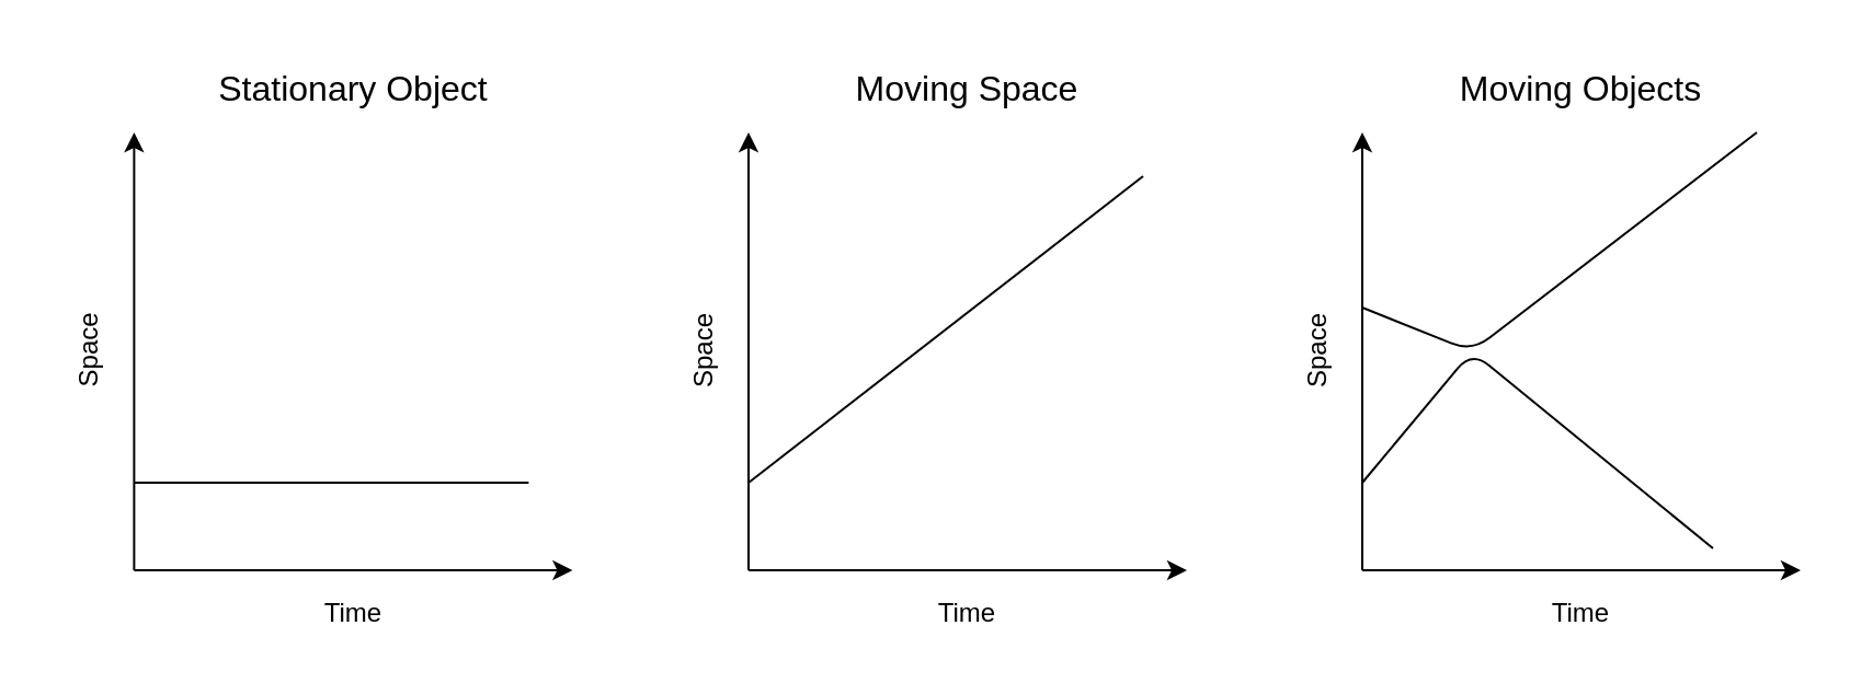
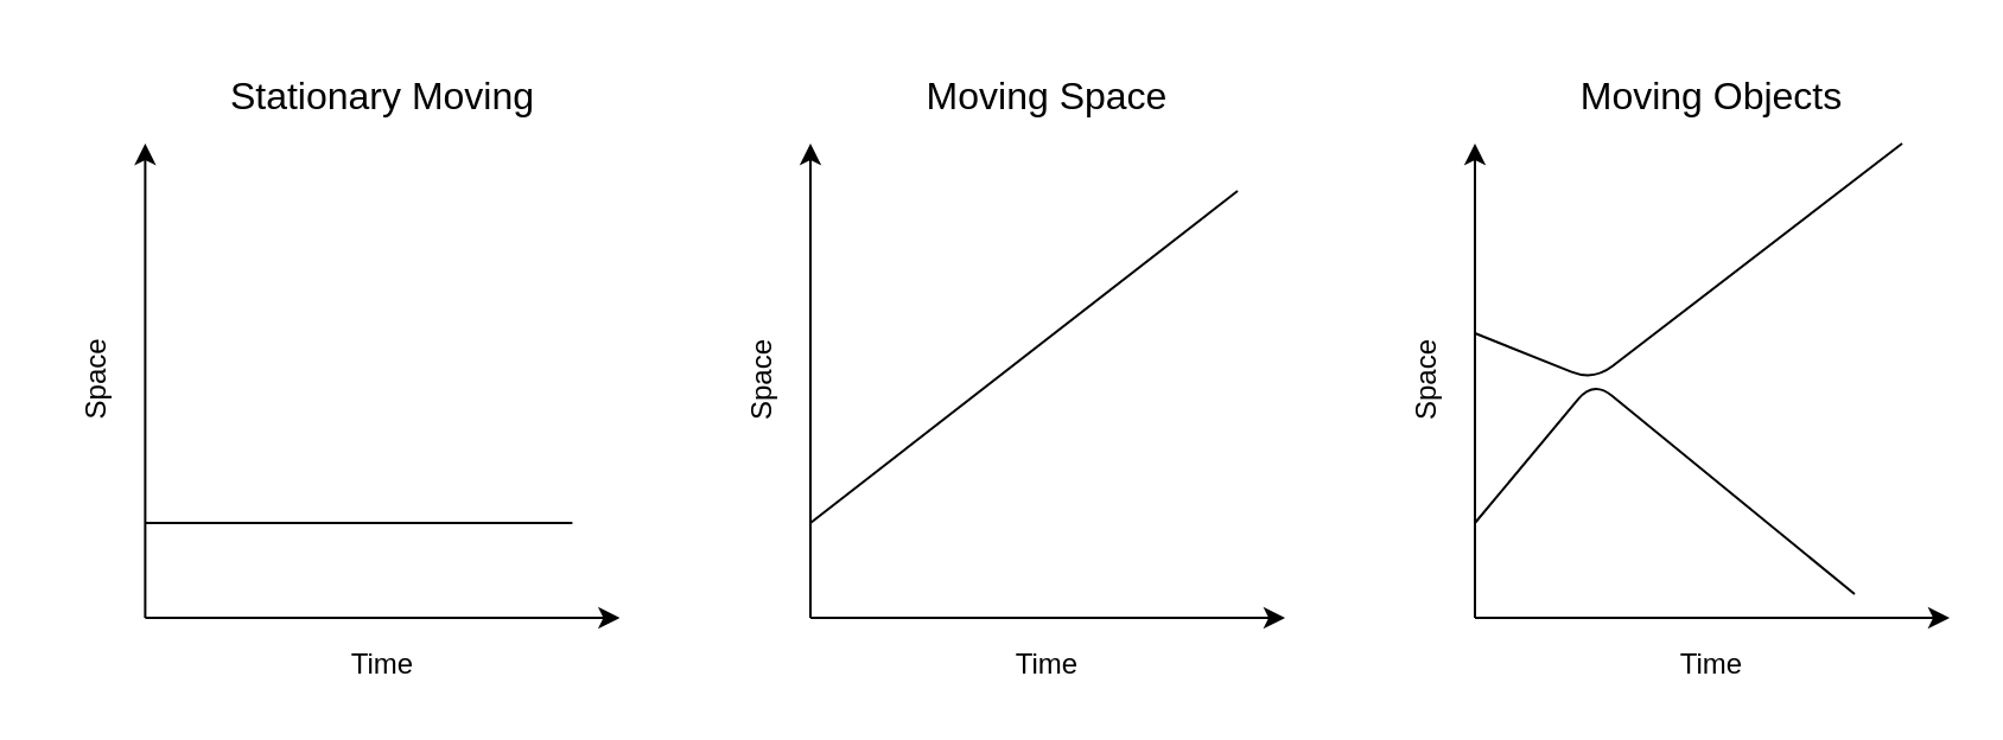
- <mxCell id="18" value="&lt;font style=&quot;font-size: 16px&quot;&gt;Stationary Object&lt;/font&gt;" style="text;html=1;strokeColor=none;fillColor=none;align=center;verticalAlign=middle;whiteSpace=wrap;rounded=0;" vertex="1" parent="1"><mxGeometry x="60.77" y="20" width="200.31" height="40" as="geometry" /></mxCell>
+ <mxCell id="18" value="&lt;font style=&quot;font-size: 16px&quot;&gt;Stationary Moving&lt;/font&gt;" style="text;html=1;strokeColor=none;fillColor=none;align=center;verticalAlign=middle;whiteSpace=wrap;rounded=0;" vertex="1" parent="1"><mxGeometry x="60.77" y="20" width="200.31" height="40" as="geometry" /></mxCell>
